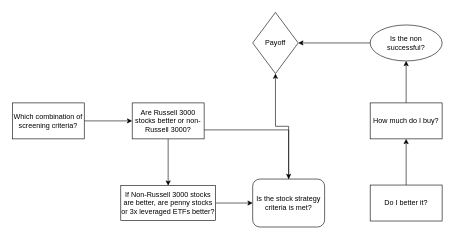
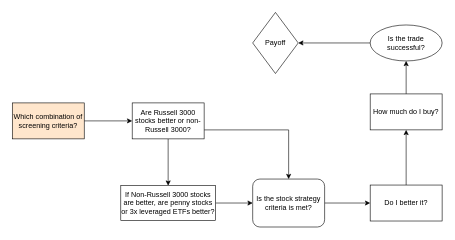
- <mxCell id="14" value="Is the non successful?" style="ellipse;whiteSpace=wrap;html=1;" vertex="1" parent="1"><mxGeometry x="617" y="41" width="120" height="60" as="geometry" /></mxCell>
+ <mxCell id="14" value="Is the trade successful?" style="ellipse;whiteSpace=wrap;html=1;" vertex="1" parent="1"><mxGeometry x="617" y="41" width="120" height="60" as="geometry" /></mxCell>
- <mxCell id="9" value="" style="edgeStyle=orthogonalEdgeStyle;rounded=0;orthogonalLoop=1;jettySize=auto;html=1;" edge="1" parent="1" source="10" target="15"><mxGeometry relative="1" as="geometry" /></mxCell>
+ <mxCell id="9" value="" style="edgeStyle=orthogonalEdgeStyle;rounded=0;orthogonalLoop=1;jettySize=auto;html=1;" edge="1" parent="1" source="10" target="12"><mxGeometry relative="1" as="geometry" /></mxCell>
- <mxCell id="3" value="Which combination of screening criteria?" style="whiteSpace=wrap;html=1;rounded=0;" vertex="1" parent="1"><mxGeometry x="20" y="171" width="120" height="60" as="geometry" /></mxCell>
+ <mxCell id="3" value="Which combination of screening criteria?" style="whiteSpace=wrap;html=1;rounded=0;fillColor=#ffe6cc;" vertex="1" parent="1"><mxGeometry x="20" y="171" width="120" height="60" as="geometry" /></mxCell>
- <mxCell id="17" value="How much do I buy?" style="whiteSpace=wrap;html=1;" vertex="1" parent="1"><mxGeometry x="617" y="171" width="120" height="60" as="geometry" /></mxCell>
+ <mxCell id="17" value="How much do I buy?" style="whiteSpace=wrap;html=1;" vertex="1" parent="1"><mxGeometry x="617" y="156" width="120" height="60" as="geometry" /></mxCell>
